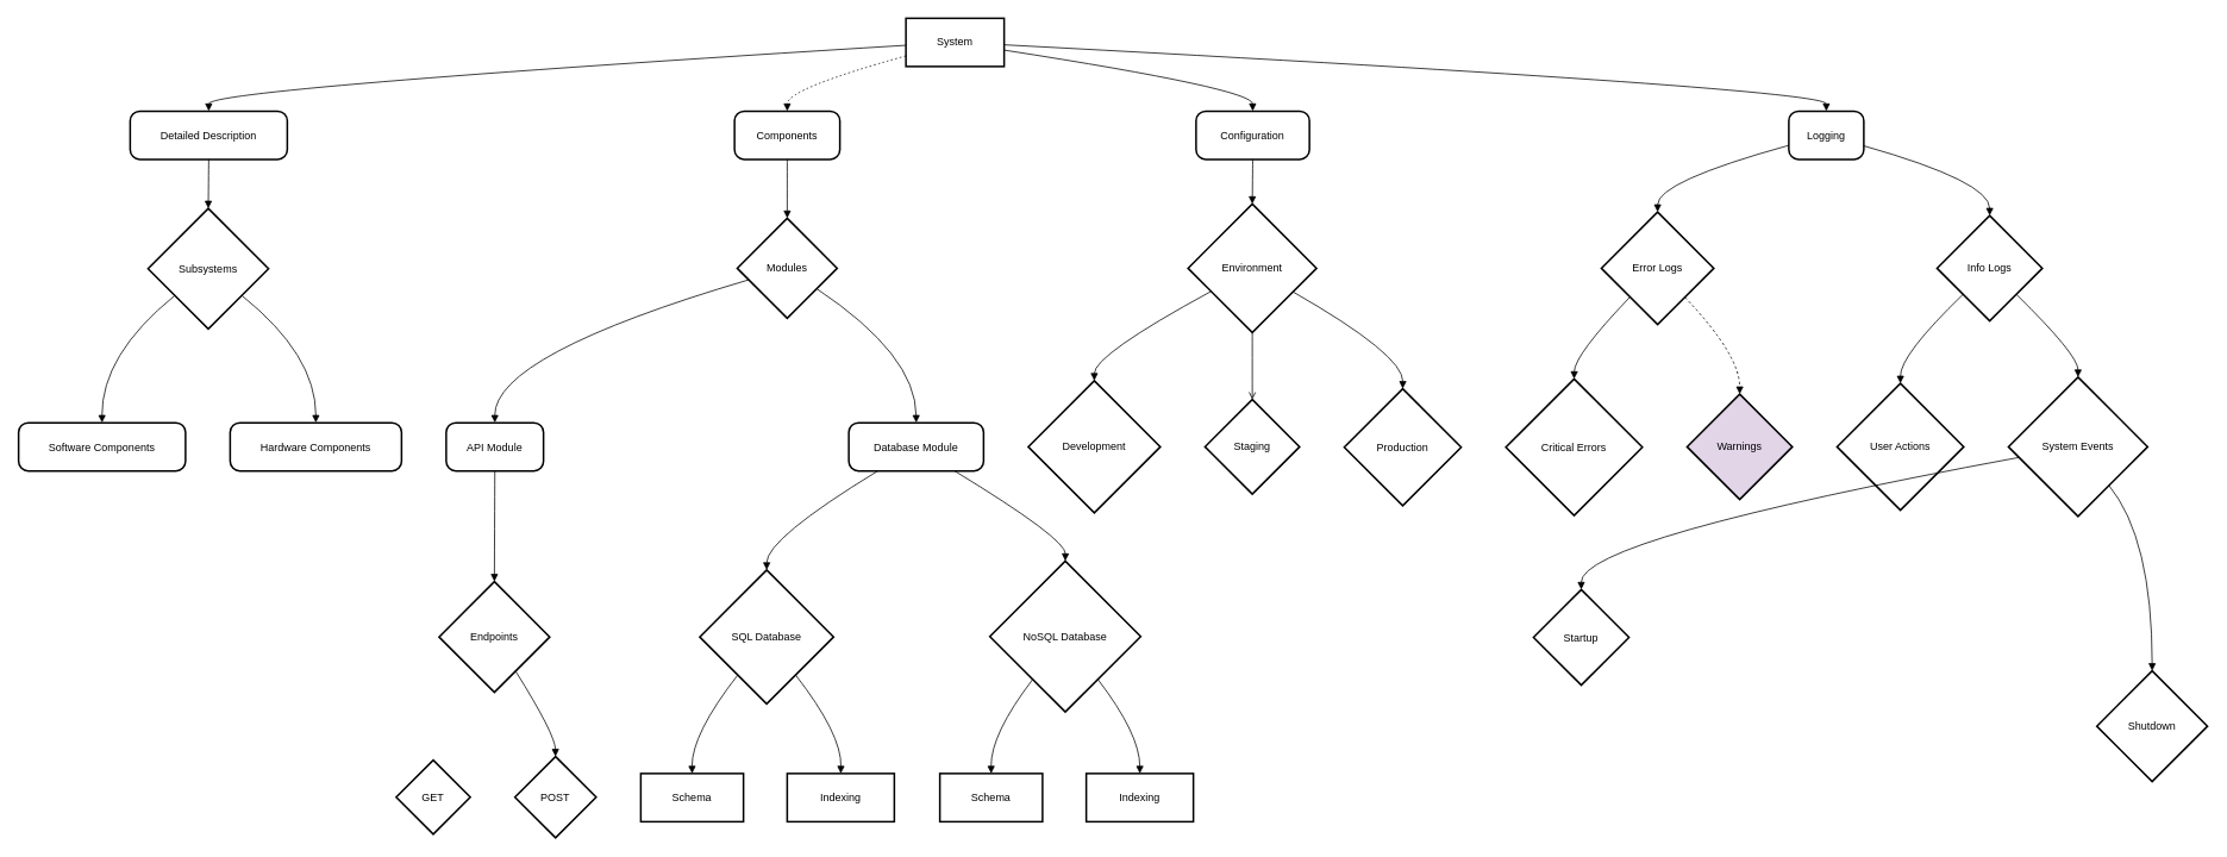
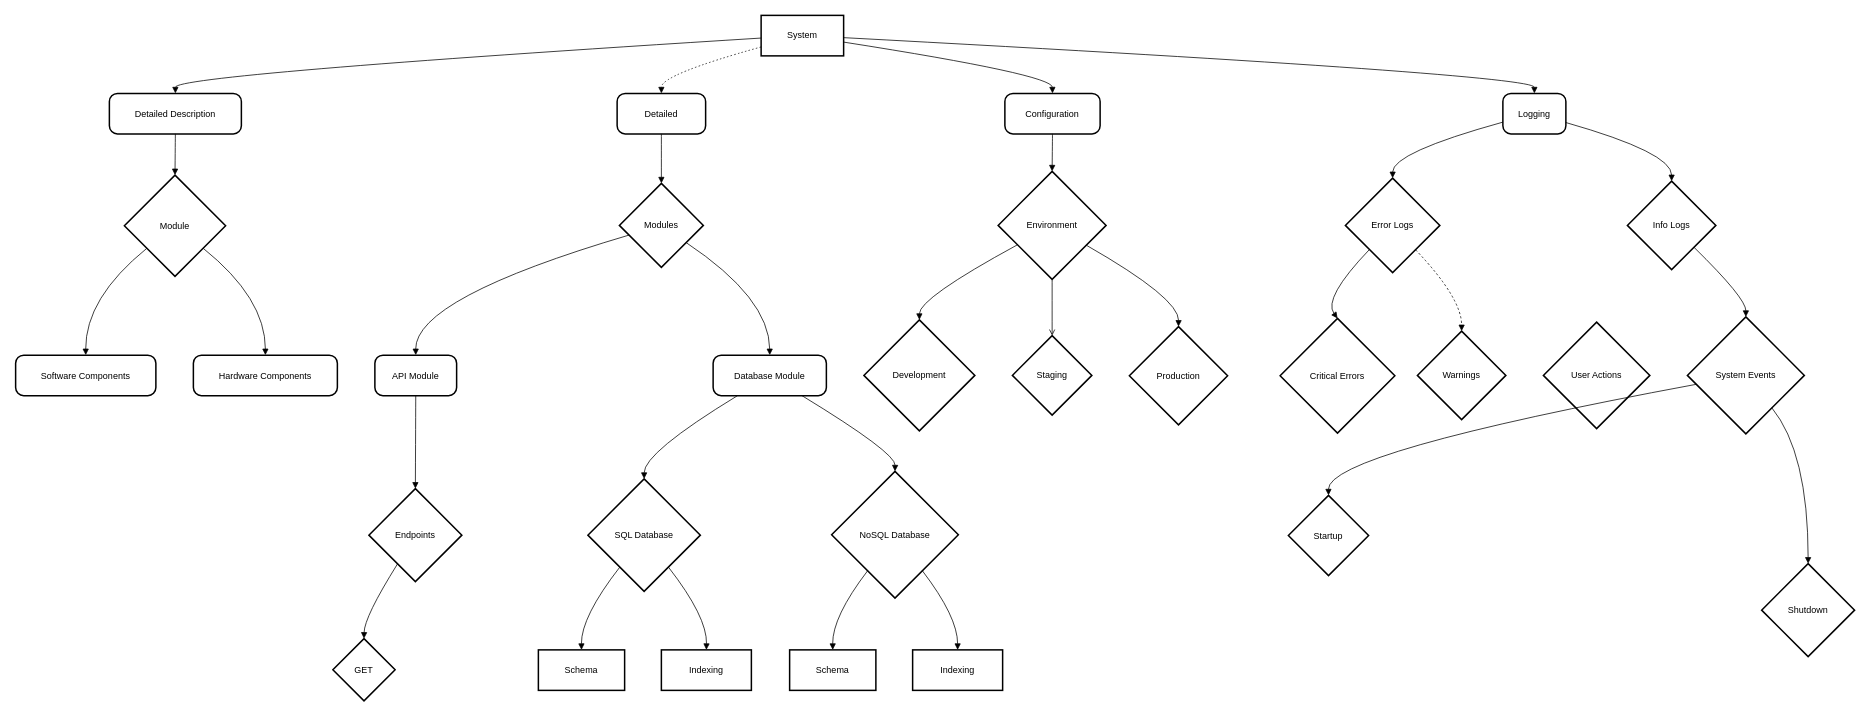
- <mxCell id="4" value="Components" style="rounded=1;arcSize=20;strokeWidth=2" vertex="1" parent="1"><mxGeometry x="822" y="124" width="118" height="54" as="geometry" /></mxCell>
+ <mxCell id="4" value="Detailed" style="rounded=1;arcSize=20;strokeWidth=2" vertex="1" parent="1"><mxGeometry x="822" y="124" width="118" height="54" as="geometry" /></mxCell>
- <mxCell id="5" value="Subsystems" style="rhombus;strokeWidth=2;whiteSpace=wrap;" vertex="1" parent="1"><mxGeometry x="165" y="233" width="135" height="135" as="geometry" /></mxCell>
+ <mxCell id="5" value="Module" style="rhombus;strokeWidth=2;whiteSpace=wrap;" vertex="1" parent="1"><mxGeometry x="165" y="233" width="135" height="135" as="geometry" /></mxCell>
- <mxCell id="61" value="" style="curved=1;startArrow=none;endArrow=block;exitX=0;exitY=0.99;entryX=0.5;entryY=0;" edge="1" parent="1" source="27" target="30"><mxGeometry relative="1" as="geometry"><Array as="points"><mxPoint x="2128" y="397" /></Array></mxGeometry></mxCell>
- <mxCell id="29" value="Warnings" style="rhombus;strokeWidth=2;whiteSpace=wrap;fillColor=#e1d5e7;" vertex="1" parent="1"><mxGeometry x="1889" y="441" width="118" height="118" as="geometry" /></mxCell>
+ <mxCell id="29" value="Warnings" style="rhombus;strokeWidth=2;whiteSpace=wrap;" vertex="1" parent="1"><mxGeometry x="1889" y="441" width="118" height="118" as="geometry" /></mxCell>
- <mxCell id="28" value="Critical Errors" style="rhombus;strokeWidth=2;whiteSpace=wrap;" vertex="1" parent="1"><mxGeometry x="1686" y="424" width="153" height="153" as="geometry" /></mxCell>
+ <mxCell id="28" value="Critical Errors" style="rhombus;strokeWidth=2;whiteSpace=wrap;" vertex="1" parent="1"><mxGeometry x="1706" y="424" width="153" height="153" as="geometry" /></mxCell>
- <mxCell id="44" value="" style="curved=1;startArrow=none;endArrow=block;exitX=0.81;exitY=1;entryX=0.5;entryY=0;" edge="1" parent="1" source="11" target="13"><mxGeometry relative="1" as="geometry"><Array as="points"><mxPoint x="621" y="822" /></Array></mxGeometry></mxCell>
+ <mxCell id="43" value="" style="curved=1;startArrow=none;endArrow=block;exitX=0.19;exitY=1;entryX=0.5;entryY=0;" edge="1" parent="1" source="11" target="12"><mxGeometry relative="1" as="geometry"><Array as="points"><mxPoint x="485" y="822" /></Array></mxGeometry></mxCell>
- <mxCell id="13" value="POST" style="rhombus;strokeWidth=2;whiteSpace=wrap;" vertex="1" parent="1"><mxGeometry x="576" y="847" width="91" height="91" as="geometry" /></mxCell>
